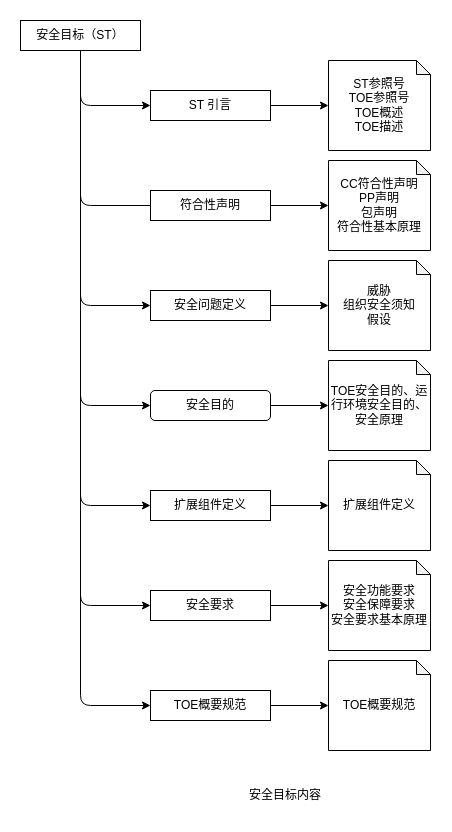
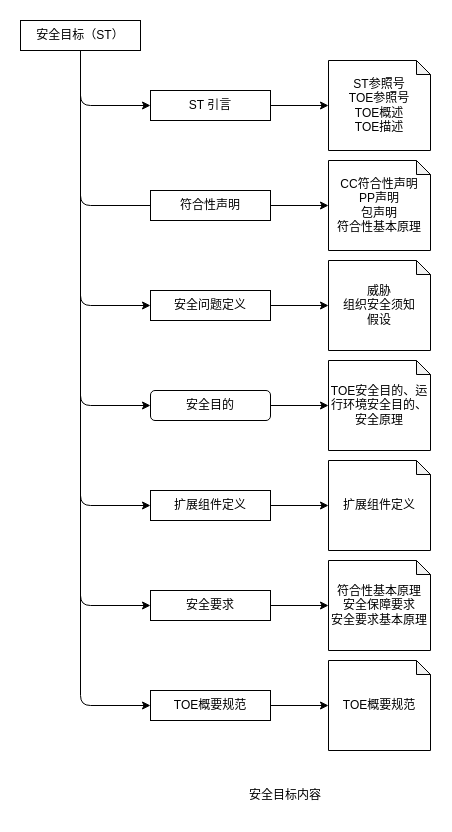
- <mxCell id="27" value="安全功能要求&lt;br&gt;安全保障要求&lt;br&gt;安全要求基本原理" style="shape=note;whiteSpace=wrap;html=1;backgroundOutline=1;darkOpacity=0.05;size=14;" vertex="1" parent="1"><mxGeometry x="328" y="560" width="102" height="90" as="geometry" /></mxCell>
+ <mxCell id="27" value="符合性基本原理&lt;br&gt;安全保障要求&lt;br&gt;安全要求基本原理" style="shape=note;whiteSpace=wrap;html=1;backgroundOutline=1;darkOpacity=0.05;size=14;" vertex="1" parent="1"><mxGeometry x="328" y="560" width="102" height="90" as="geometry" /></mxCell>
